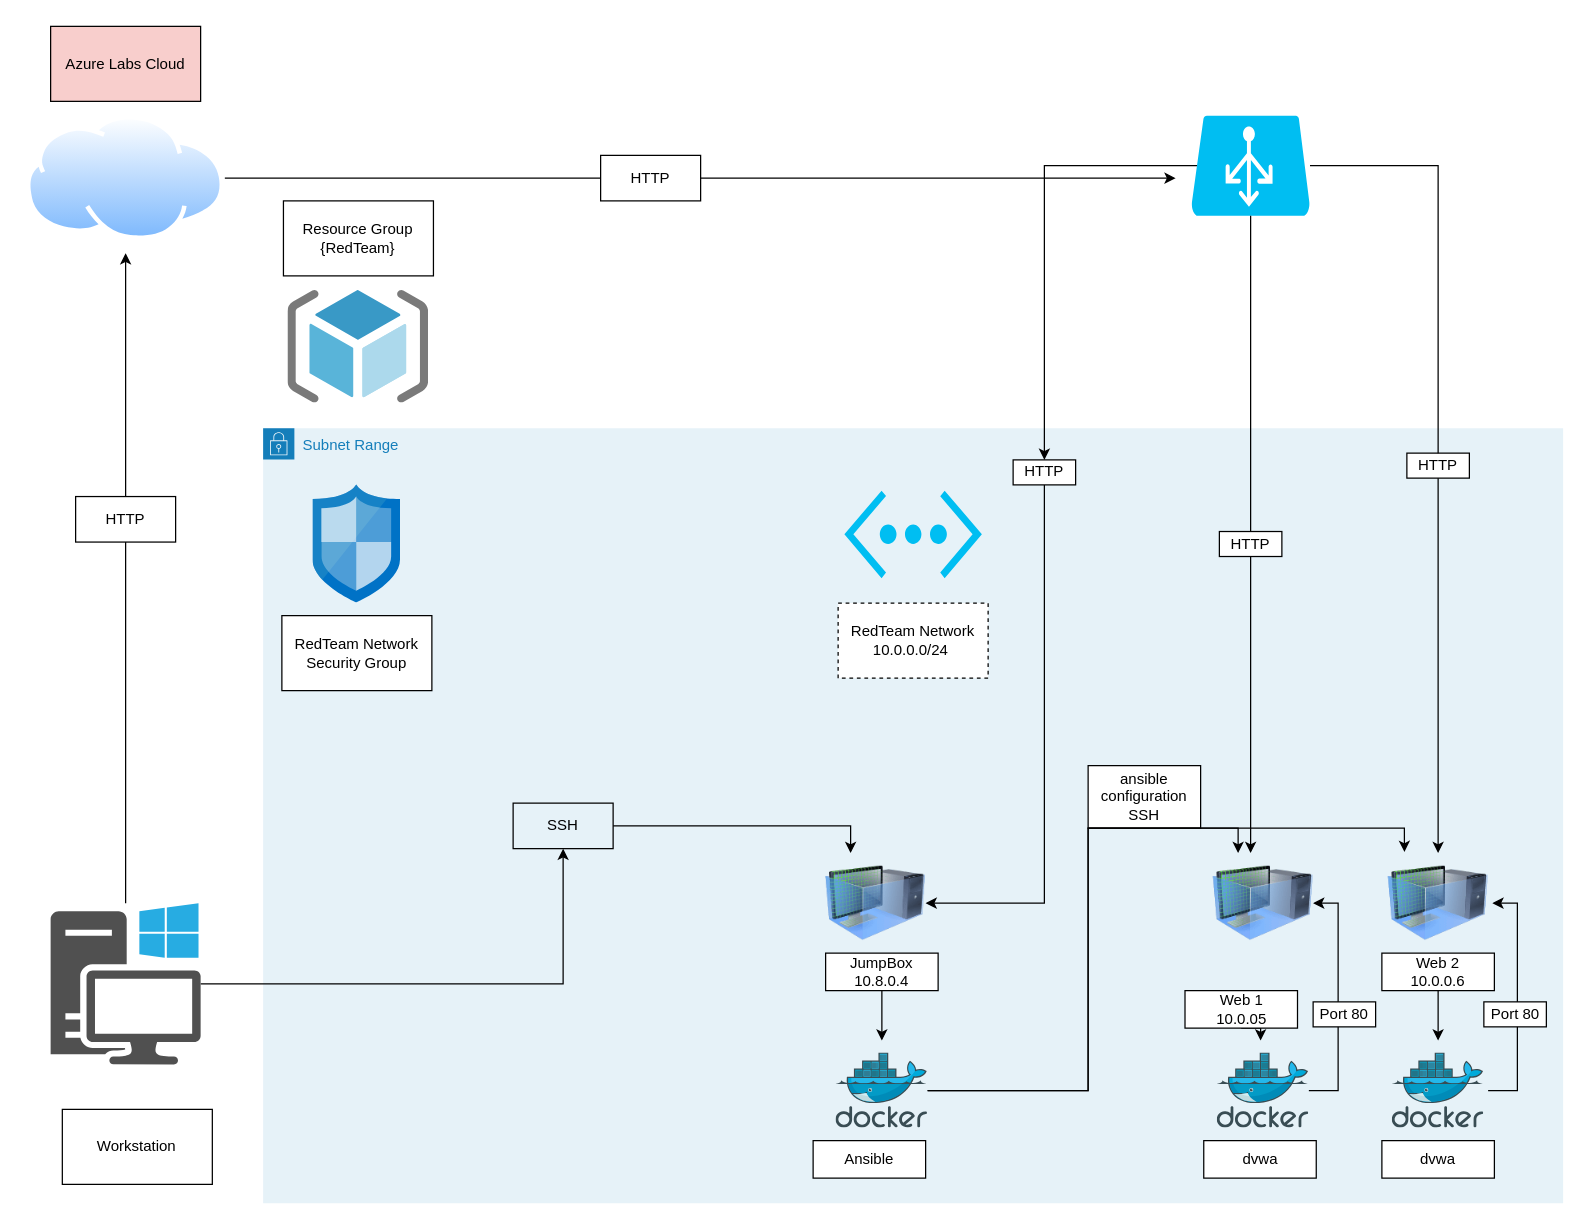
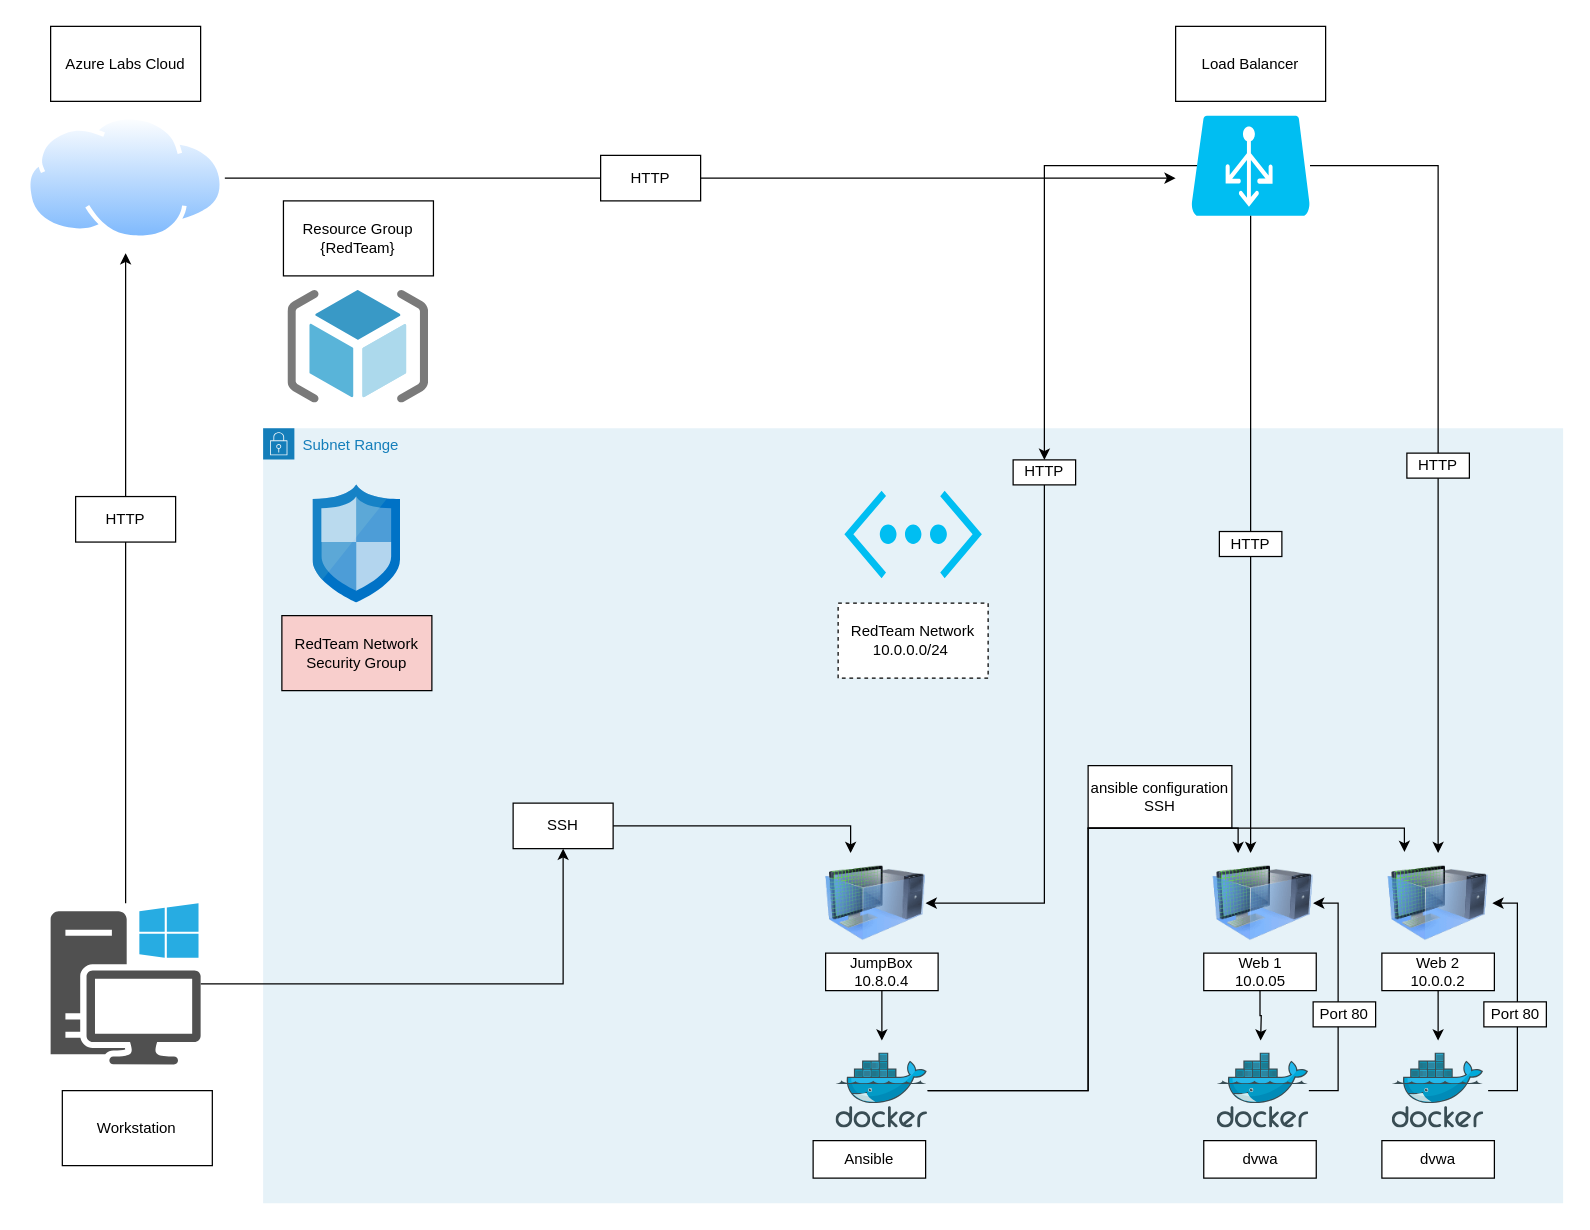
- <mxCell id="50" value="Azure Labs Cloud" style="rounded=0;whiteSpace=wrap;html=1;fillColor=#f8cecc;" vertex="1" parent="1"><mxGeometry x="40" y="20.59" width="120" height="60" as="geometry" /></mxCell>
+ <mxCell id="50" value="Azure Labs Cloud" style="rounded=0;whiteSpace=wrap;html=1;" vertex="1" parent="1"><mxGeometry x="40" y="20.59" width="120" height="60" as="geometry" /></mxCell>
+ <mxCell id="26" value="Load Balancer" style="rounded=0;whiteSpace=wrap;html=1;" vertex="1" parent="1"><mxGeometry x="940" y="20.59" width="120" height="60" as="geometry" /></mxCell>
- <mxCell id="4" value="RedTeam Network Security Group" style="rounded=0;whiteSpace=wrap;html=1;" vertex="1" parent="2"><mxGeometry x="15" y="150" width="120" height="60" as="geometry" /></mxCell>
+ <mxCell id="4" value="RedTeam Network Security Group" style="rounded=0;whiteSpace=wrap;html=1;fillColor=#f8cecc;" vertex="1" parent="2"><mxGeometry x="15" y="150" width="120" height="60" as="geometry" /></mxCell>
- <mxCell id="8" value="ansible configuration SSH" style="rounded=0;whiteSpace=wrap;html=1;" vertex="1" parent="2"><mxGeometry x="660" y="270" width="90" height="50" as="geometry" /></mxCell>
+ <mxCell id="8" value="ansible configuration SSH" style="rounded=0;whiteSpace=wrap;html=1;" vertex="1" parent="2"><mxGeometry x="660" y="270" width="115" height="50" as="geometry" /></mxCell>
- <mxCell id="17" value="SSH" style="rounded=0;whiteSpace=wrap;html=1;fillColor=#e6f2f8;" vertex="1" parent="2"><mxGeometry x="200" y="300.0" width="80" height="36.41" as="geometry" /></mxCell>
+ <mxCell id="17" value="SSH" style="rounded=0;whiteSpace=wrap;html=1;" vertex="1" parent="2"><mxGeometry x="200" y="300.0" width="80" height="36.41" as="geometry" /></mxCell>
- <mxCell id="31" value="Web 2&lt;br&gt;10.0.0.6" style="rounded=0;whiteSpace=wrap;html=1;" vertex="1" parent="1"><mxGeometry x="1105" y="762" width="90" height="30" as="geometry" /></mxCell>
+ <mxCell id="31" value="Web 2&lt;br&gt;10.0.0.2" style="rounded=0;whiteSpace=wrap;html=1;" vertex="1" parent="1"><mxGeometry x="1105" y="762" width="90" height="30" as="geometry" /></mxCell>
- <mxCell id="29" value="Web 1 &lt;br&gt;10.0.05" style="rounded=0;whiteSpace=wrap;html=1;" vertex="1" parent="1"><mxGeometry x="947.5" y="792" width="90" height="30" as="geometry" /></mxCell>
+ <mxCell id="29" value="Web 1 &lt;br&gt;10.0.05" style="rounded=0;whiteSpace=wrap;html=1;" vertex="1" parent="1"><mxGeometry x="962.5" y="762" width="90" height="30" as="geometry" /></mxCell>
- <mxCell id="49" value="Workstation" style="rounded=0;whiteSpace=wrap;html=1;" vertex="1" parent="1"><mxGeometry x="49.36" y="887" width="120" height="60" as="geometry" /></mxCell>
+ <mxCell id="49" value="Workstation" style="rounded=0;whiteSpace=wrap;html=1;" vertex="1" parent="1"><mxGeometry x="49.36" y="872" width="120" height="60" as="geometry" /></mxCell>
